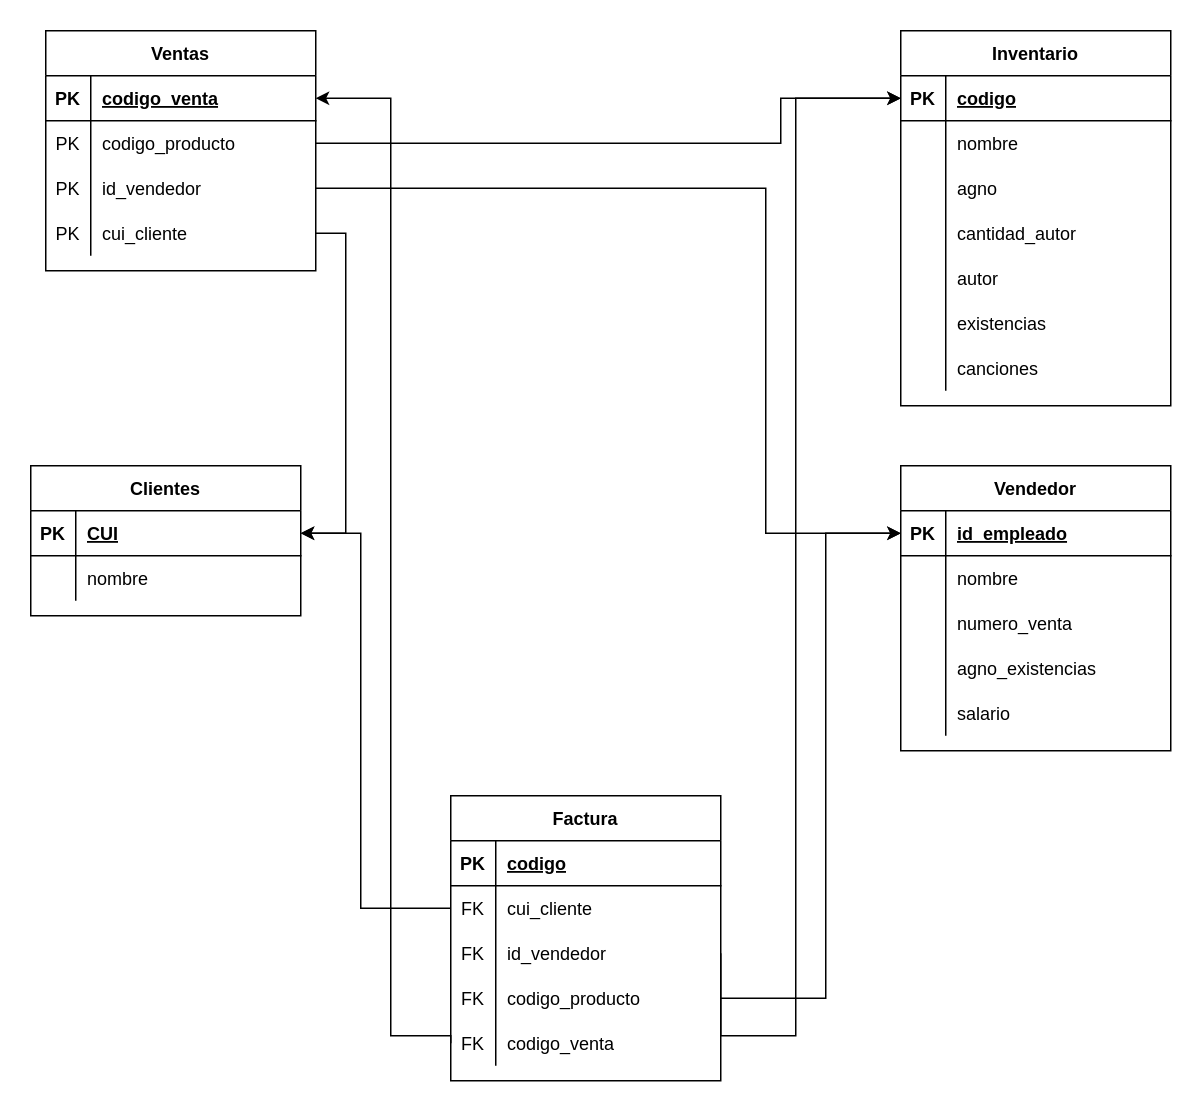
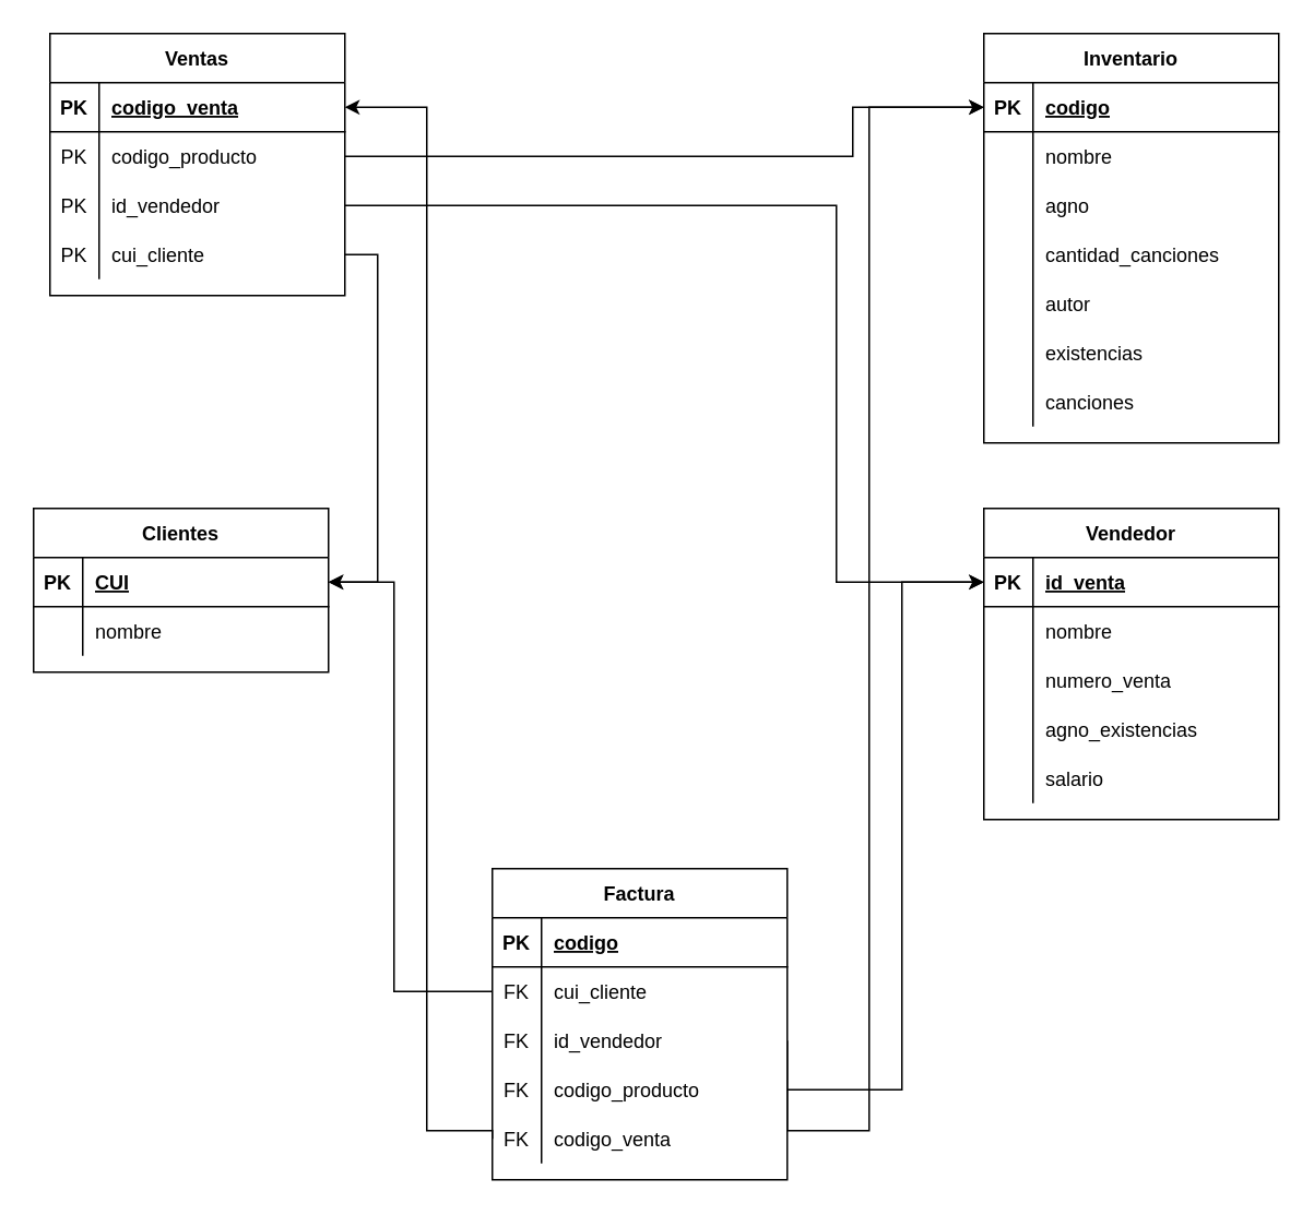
- <mxCell id="27" value="cantidad_autor" style="shape=partialRectangle;connectable=0;fillColor=none;top=0;left=0;bottom=0;right=0;align=left;spacingLeft=6;overflow=hidden;" vertex="1" parent="25"><mxGeometry x="30" width="150" height="30" as="geometry"><mxRectangle width="150" height="30" as="alternateBounds" /></mxGeometry></mxCell>
+ <mxCell id="27" value="cantidad_canciones" style="shape=partialRectangle;connectable=0;fillColor=none;top=0;left=0;bottom=0;right=0;align=left;spacingLeft=6;overflow=hidden;" vertex="1" parent="25"><mxGeometry x="30" width="150" height="30" as="geometry"><mxRectangle width="150" height="30" as="alternateBounds" /></mxGeometry></mxCell>
- <mxCell id="47" value="id_empleado" style="shape=partialRectangle;connectable=0;fillColor=none;top=0;left=0;bottom=0;right=0;align=left;spacingLeft=6;fontStyle=5;overflow=hidden;" vertex="1" parent="45"><mxGeometry x="30" width="150" height="30" as="geometry"><mxRectangle width="150" height="30" as="alternateBounds" /></mxGeometry></mxCell>
+ <mxCell id="47" value="id_venta" style="shape=partialRectangle;connectable=0;fillColor=none;top=0;left=0;bottom=0;right=0;align=left;spacingLeft=6;fontStyle=5;overflow=hidden;" vertex="1" parent="45"><mxGeometry x="30" width="150" height="30" as="geometry"><mxRectangle width="150" height="30" as="alternateBounds" /></mxGeometry></mxCell>
